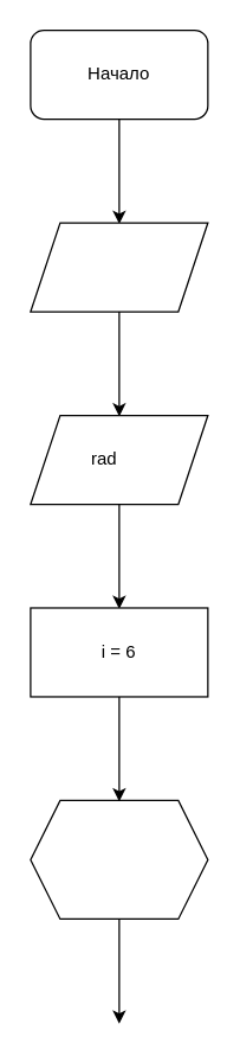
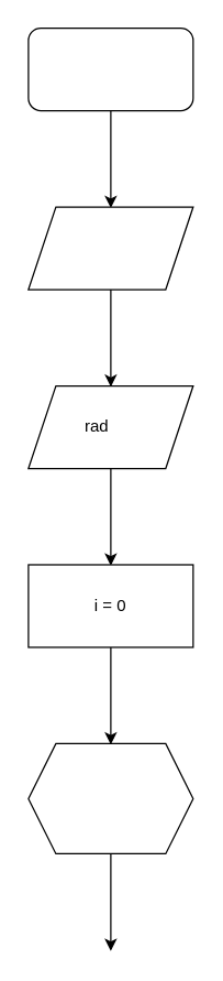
- <mxCell id="3" value="Начало" style="text;html=1;align=center;verticalAlign=middle;whiteSpace=wrap;rounded=0;" vertex="1" parent="1"><mxGeometry x="50" y="35" width="60" height="30" as="geometry" /></mxCell>
- <mxCell id="11" value="i = 6" style="text;html=1;align=center;verticalAlign=middle;whiteSpace=wrap;rounded=0;" vertex="1" parent="1"><mxGeometry x="50" y="425" width="60" height="30" as="geometry" /></mxCell>
+ <mxCell id="11" value="i = 0" style="text;html=1;align=center;verticalAlign=middle;whiteSpace=wrap;rounded=0;" vertex="1" parent="1"><mxGeometry x="50" y="425" width="60" height="30" as="geometry" /></mxCell>
